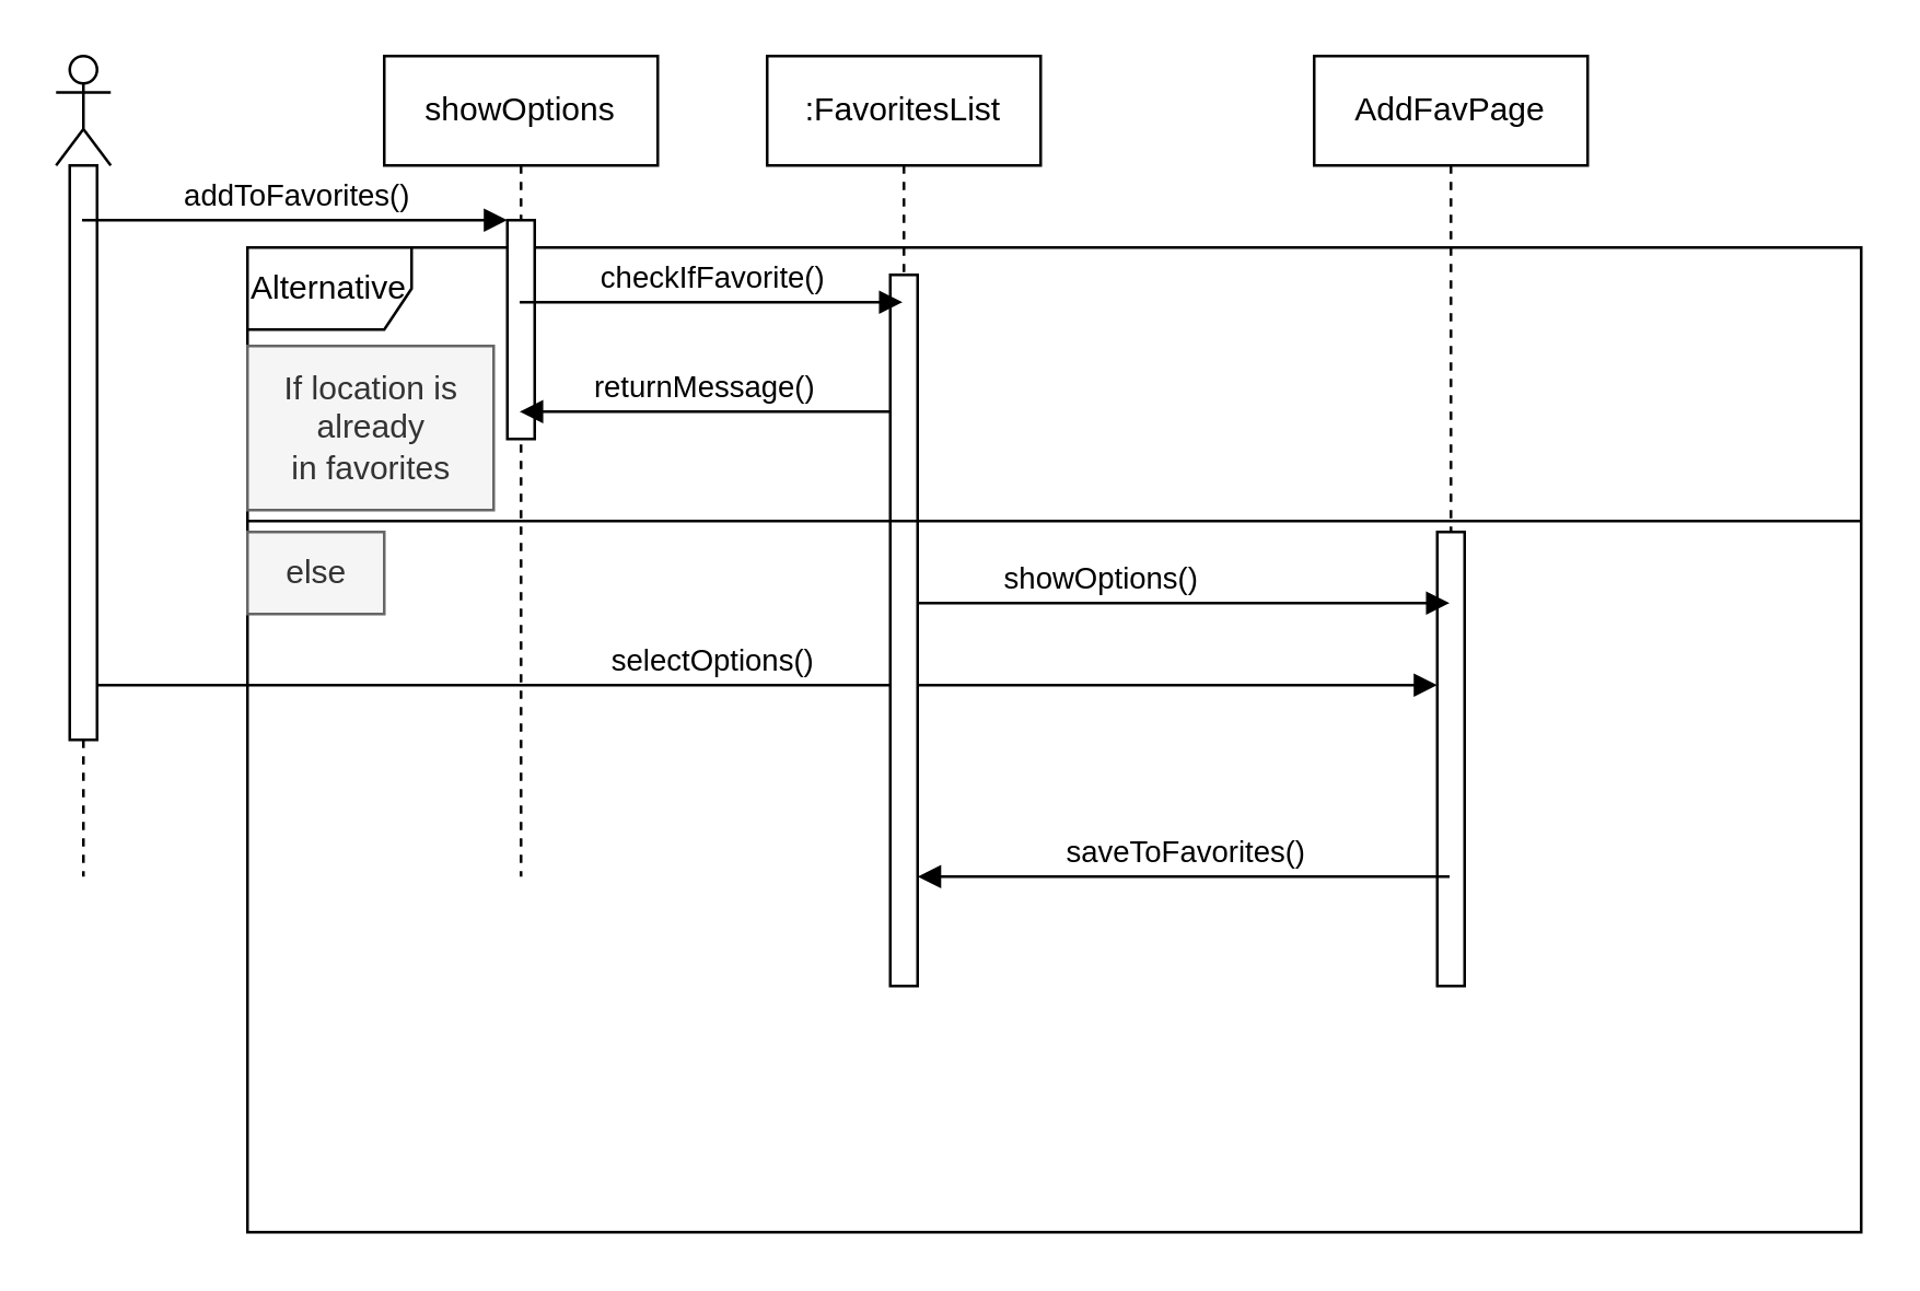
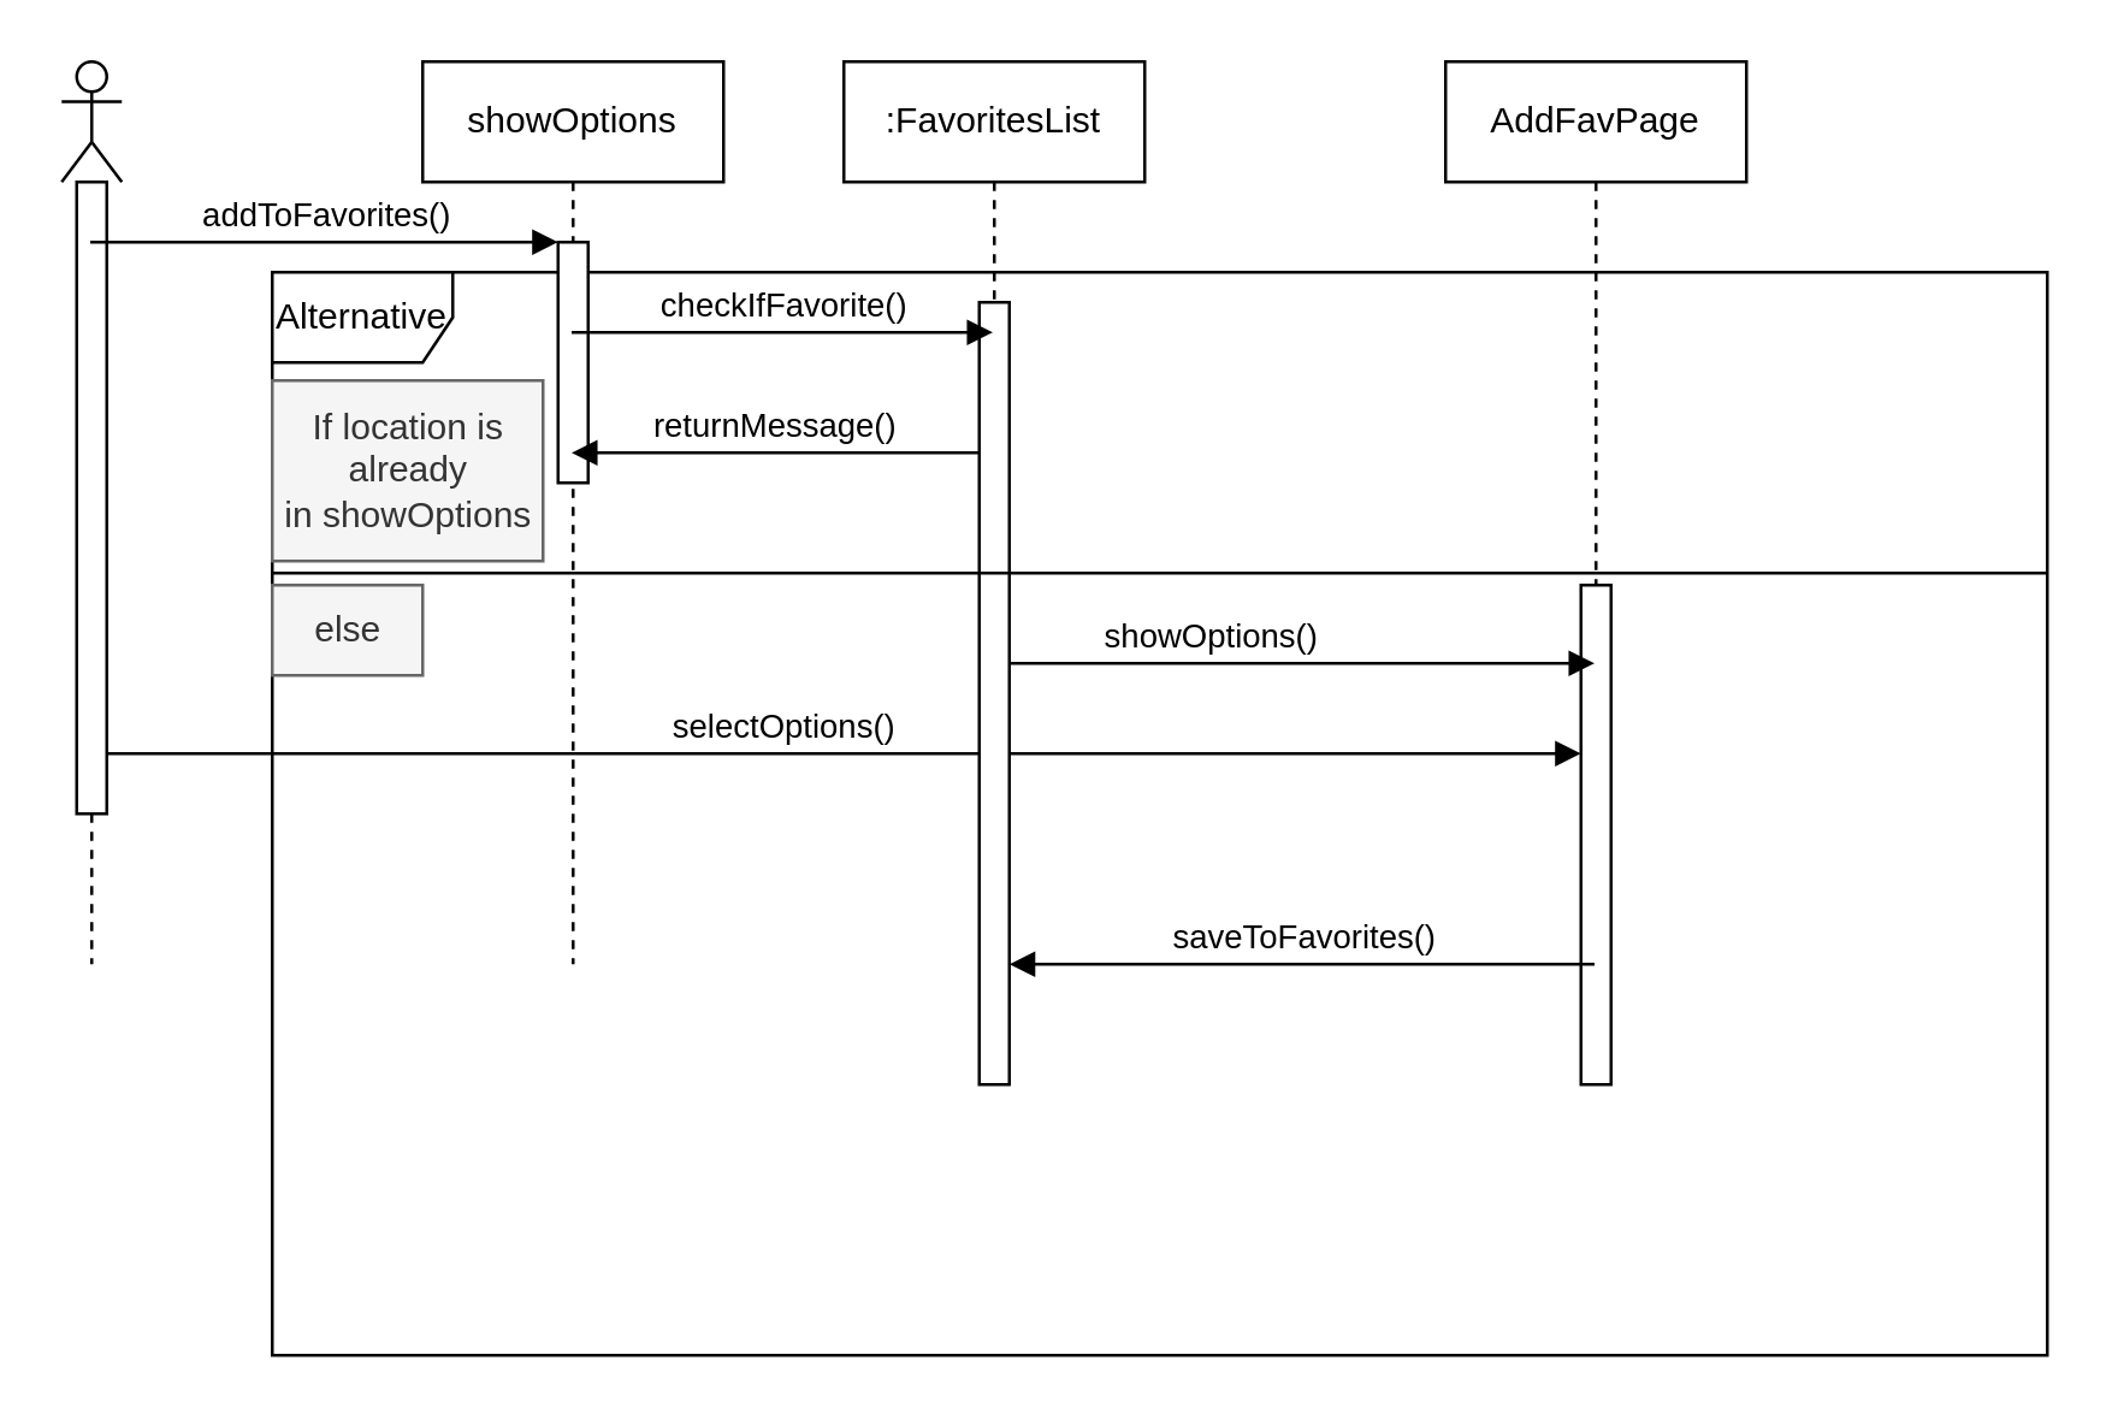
- <mxCell id="16" value="&lt;div&gt;If location is &lt;br&gt;&lt;/div&gt;&lt;div&gt;already &lt;br&gt;&lt;/div&gt;&lt;div&gt;in favorites&lt;/div&gt;" style="text;html=1;align=center;verticalAlign=middle;resizable=0;points=[];autosize=1;strokeColor=#666666;fillColor=#f5f5f5;fontColor=#333333;" vertex="1" parent="1"><mxGeometry x="90" y="126" width="90" height="60" as="geometry" /></mxCell>
+ <mxCell id="16" value="&lt;div&gt;If location is &lt;br&gt;&lt;/div&gt;&lt;div&gt;already &lt;br&gt;&lt;/div&gt;&lt;div&gt;in showOptions&lt;/div&gt;" style="text;html=1;align=center;verticalAlign=middle;resizable=0;points=[];autosize=1;strokeColor=#666666;fillColor=#f5f5f5;fontColor=#333333;" vertex="1" parent="1"><mxGeometry x="90" y="126" width="90" height="60" as="geometry" /></mxCell>
